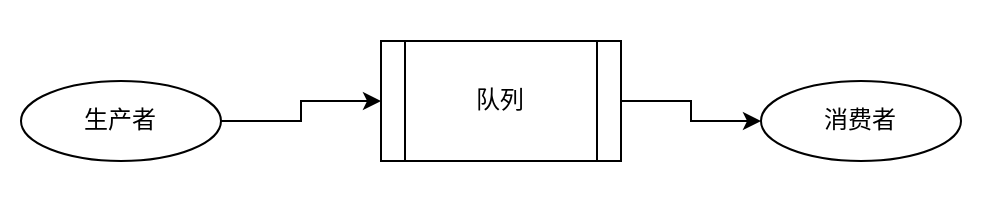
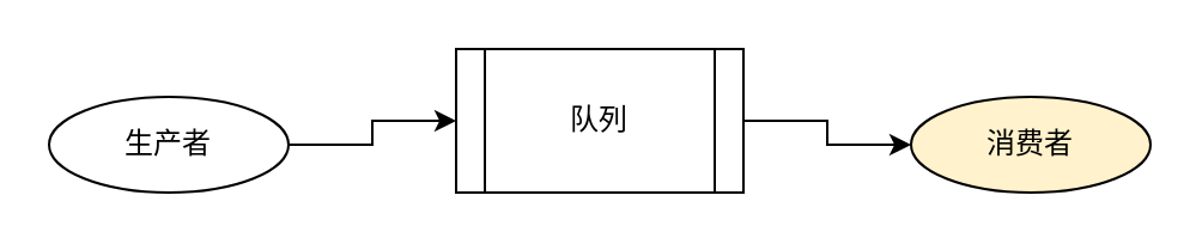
- <mxCell id="3" value="生产者" style="ellipse;whiteSpace=wrap;html=1;" vertex="1" parent="1"><mxGeometry x="10" y="40" width="100" height="40" as="geometry" /></mxCell>
+ <mxCell id="3" value="生产者" style="ellipse;whiteSpace=wrap;html=1;" vertex="1" parent="1"><mxGeometry x="20" y="40" width="100" height="40" as="geometry" /></mxCell>
- <mxCell id="6" value="消费者" style="ellipse;whiteSpace=wrap;html=1;" vertex="1" parent="1"><mxGeometry x="380" y="40" width="100" height="40" as="geometry" /></mxCell>
+ <mxCell id="6" value="消费者" style="ellipse;whiteSpace=wrap;html=1;fillColor=#fff2cc;" vertex="1" parent="1"><mxGeometry x="380" y="40" width="100" height="40" as="geometry" /></mxCell>
